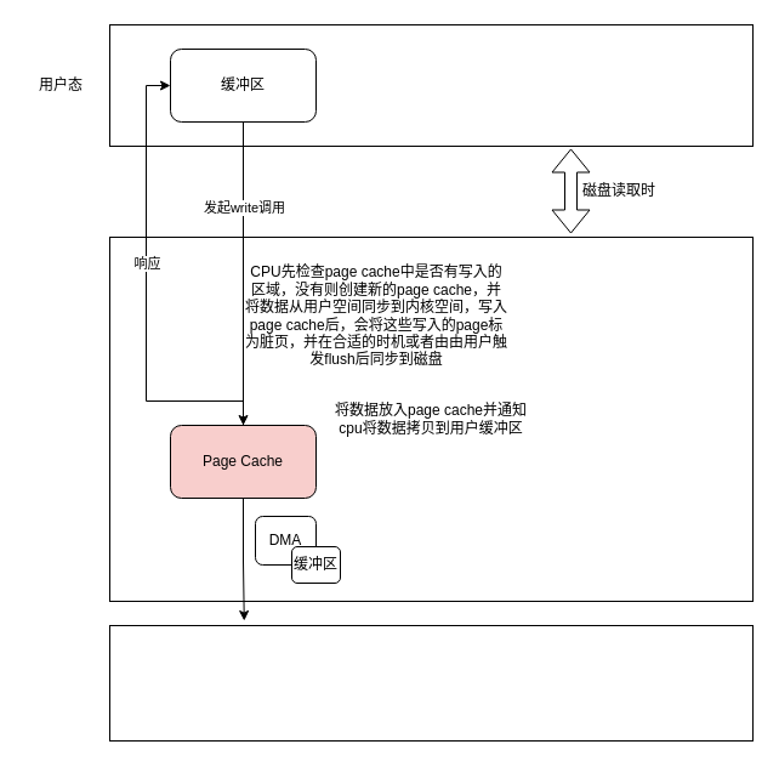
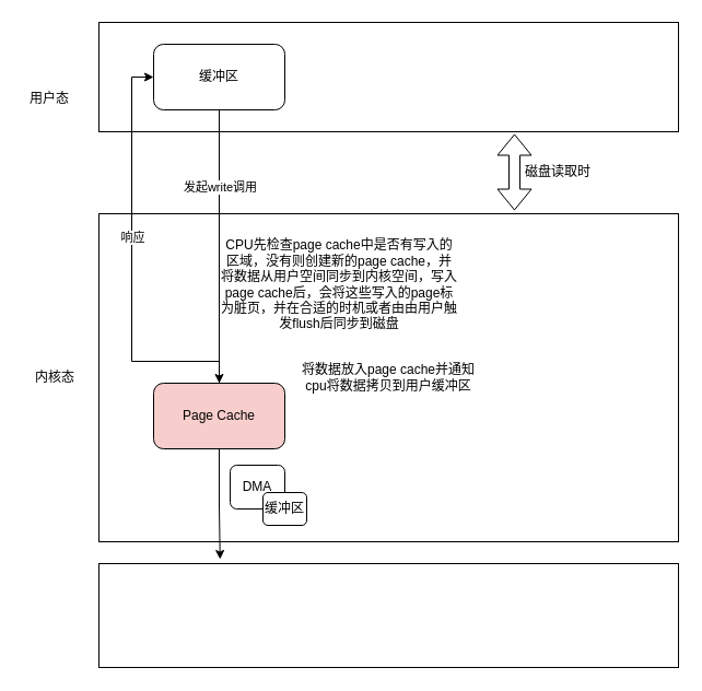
- <mxCell id="3" value="用户态" style="text;html=1;strokeColor=none;fillColor=none;align=center;verticalAlign=middle;whiteSpace=wrap;rounded=0;" parent="1" vertex="1"><mxGeometry x="20" y="55" width="60" height="30" as="geometry" /></mxCell>
+ <mxCell id="3" value="用户态" style="text;html=1;strokeColor=none;fillColor=none;align=center;verticalAlign=middle;whiteSpace=wrap;rounded=0;" parent="1" vertex="1"><mxGeometry x="15" y="75" width="60" height="30" as="geometry" /></mxCell>
+ <mxCell id="5" value="内核态" style="text;html=1;strokeColor=none;fillColor=none;align=center;verticalAlign=middle;whiteSpace=wrap;rounded=0;" parent="1" vertex="1"><mxGeometry x="20" y="330" width="60" height="30" as="geometry" /></mxCell>
